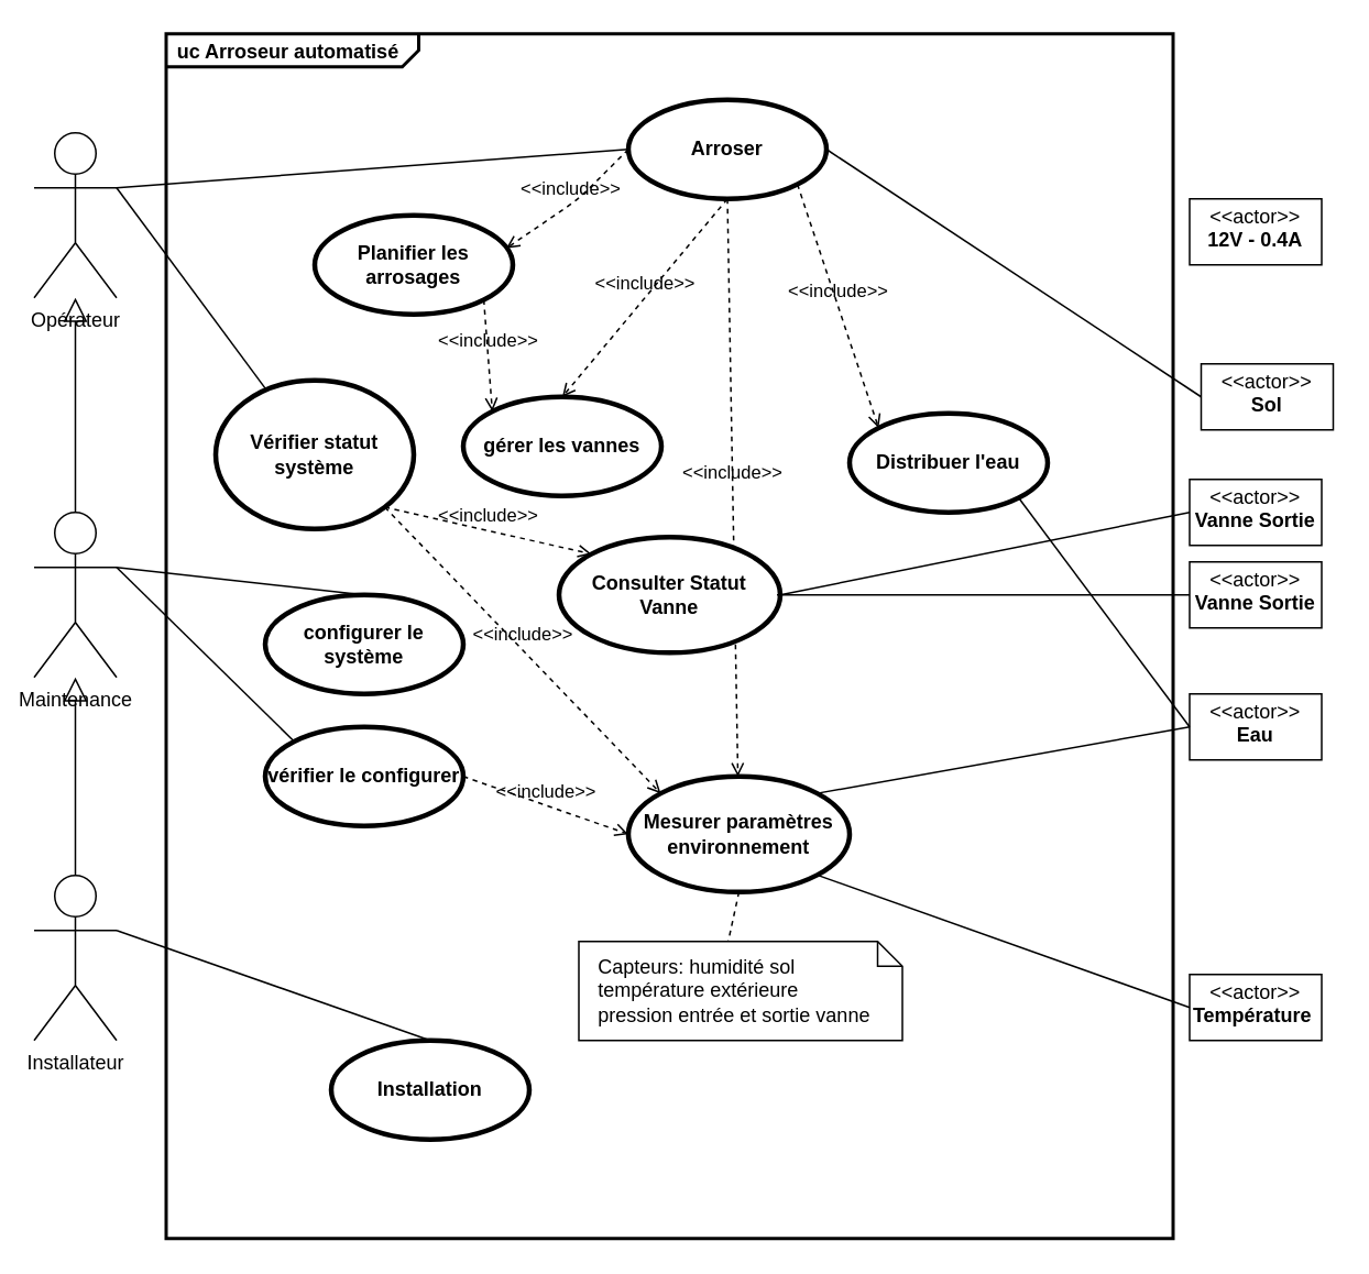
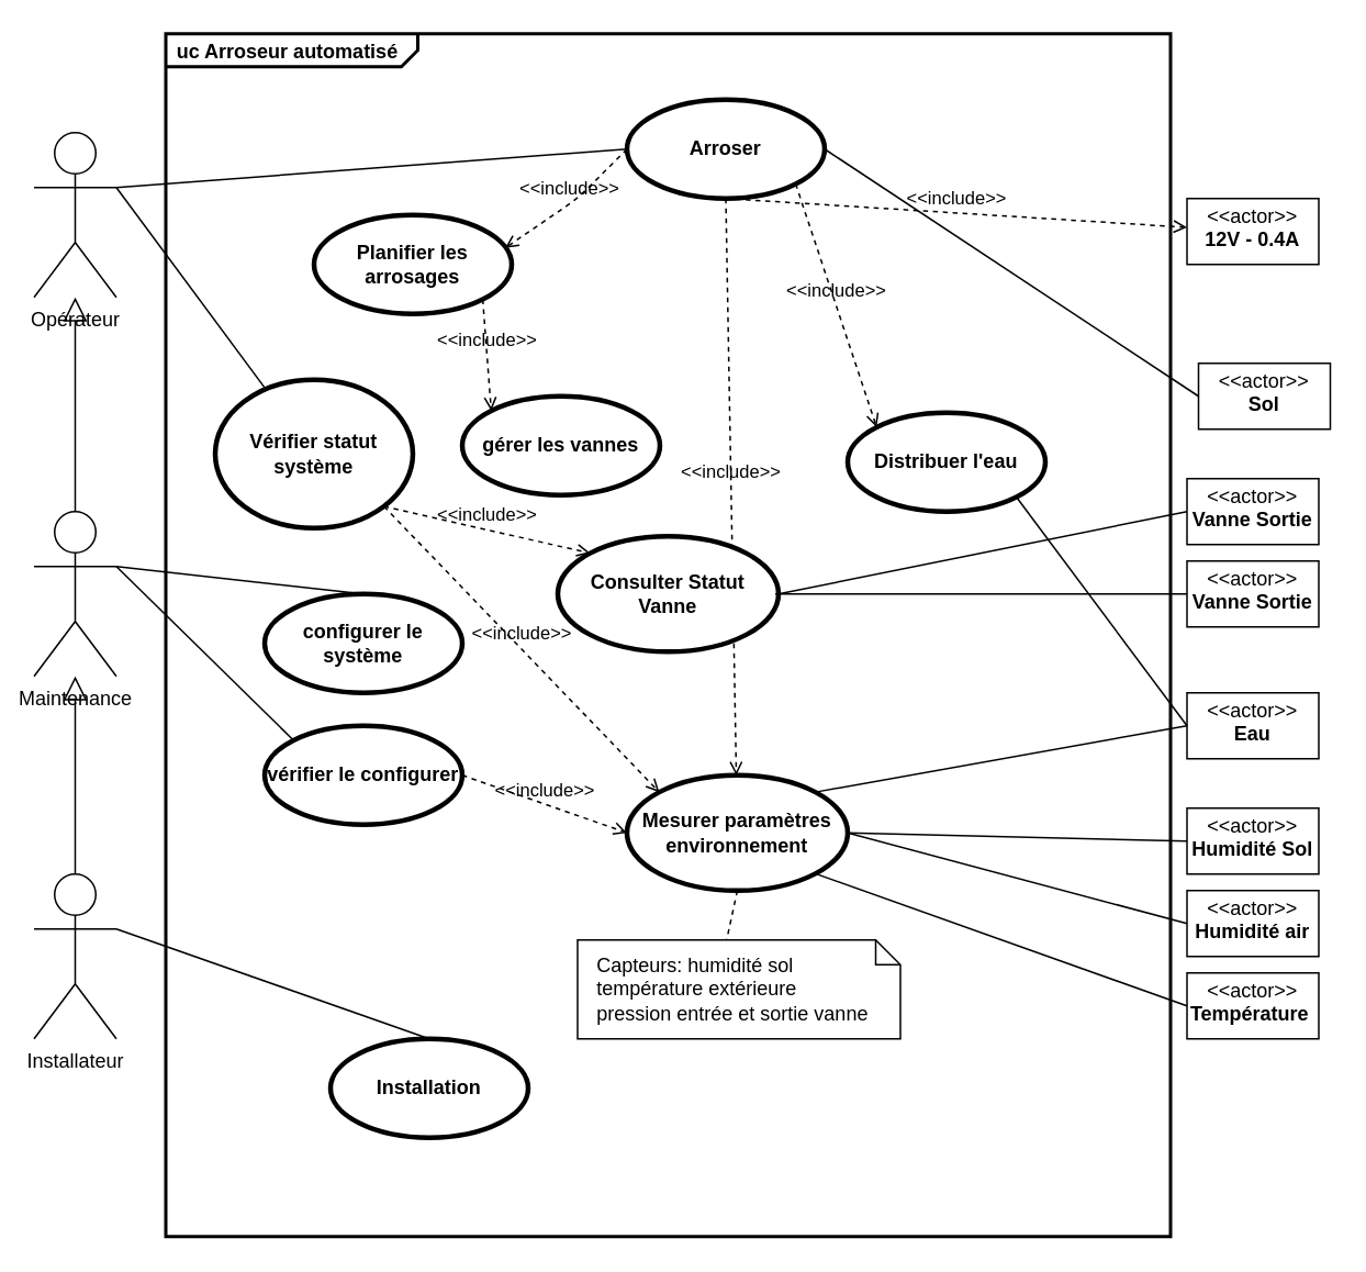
- <mxCell id="31" value="&amp;lt;&amp;lt;include&amp;gt;&amp;gt;" style="edgeStyle=none;html=1;endArrow=open;verticalAlign=bottom;dashed=1;labelBackgroundColor=none;exitX=0.5;exitY=1;exitDx=0;exitDy=0;entryX=0.5;entryY=0;entryDx=0;entryDy=0;" parent="1" source="17" target="28" edge="1"><mxGeometry width="160" relative="1" as="geometry"><mxPoint x="390" y="130" as="sourcePoint" /><mxPoint x="464" y="370" as="targetPoint" /></mxGeometry></mxCell>
+ <mxCell id="31" value="&amp;lt;&amp;lt;include&amp;gt;&amp;gt;" style="edgeStyle=none;html=1;endArrow=open;verticalAlign=bottom;dashed=1;labelBackgroundColor=none;exitX=0.5;exitY=1;exitDx=0;exitDy=0;" parent="1" source="17" target="4" edge="1"><mxGeometry width="160" relative="1" as="geometry"><mxPoint x="390" y="130" as="sourcePoint" /><mxPoint x="464" y="370" as="targetPoint" /></mxGeometry></mxCell>
+ <mxCell id="42" style="rounded=0;orthogonalLoop=1;jettySize=auto;html=1;exitX=0;exitY=0.5;exitDx=0;exitDy=0;entryX=1;entryY=0.5;entryDx=0;entryDy=0;endArrow=none;endFill=0;" edge="1" parent="1" source="43" target="12"><mxGeometry relative="1" as="geometry" /></mxCell>
+ <mxCell id="43" value="&lt;p style=&quot;margin: 0px ; margin-top: 4px ; text-align: center&quot;&gt;&amp;lt;&amp;lt;actor&amp;gt;&amp;gt;&lt;br&gt;&lt;b&gt;Humidité Sol&lt;/b&gt;&lt;/p&gt;" style="shape=rect;html=1;overflow=fill;html=1;whiteSpace=wrap;align=center;" vertex="1" parent="1"><mxGeometry x="720" y="490" width="80" height="40" as="geometry" /></mxCell>
+ <mxCell id="16" value="" style="edgeStyle=none;html=1;endArrow=none;verticalAlign=bottom;entryX=0;entryY=0.5;entryDx=0;entryDy=0;exitX=1;exitY=0.5;exitDx=0;exitDy=0;" parent="1" source="12" target="6" edge="1"><mxGeometry width="160" relative="1" as="geometry"><mxPoint x="380" y="440" as="sourcePoint" /><mxPoint x="540" y="440" as="targetPoint" /></mxGeometry></mxCell>
+ <mxCell id="6" value="&lt;p style=&quot;margin: 0px ; margin-top: 4px ; text-align: center&quot;&gt;&amp;lt;&amp;lt;actor&amp;gt;&amp;gt;&lt;br&gt;&lt;b&gt;Humidité&lt;/b&gt; &lt;b&gt;air&lt;/b&gt;&lt;/p&gt;" style="shape=rect;html=1;overflow=fill;html=1;whiteSpace=wrap;align=center;" parent="1" vertex="1"><mxGeometry x="720" y="540" width="80" height="40" as="geometry" /></mxCell>
